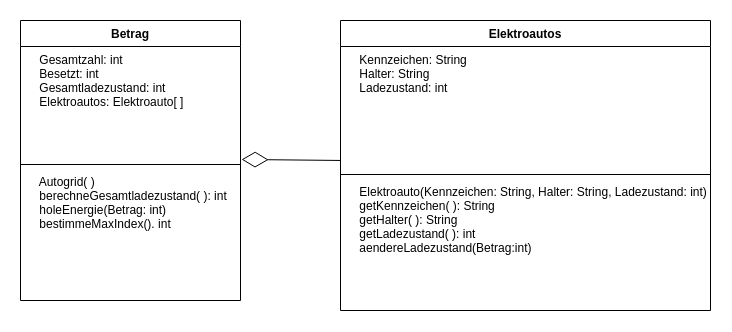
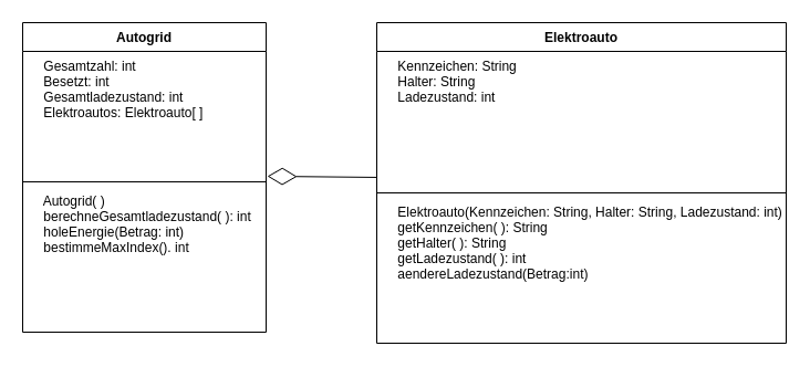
- <mxCell id="2" value="Betrag" style="swimlane;fontStyle=1;align=center;verticalAlign=top;childLayout=stackLayout;horizontal=1;startSize=26;horizontalStack=0;resizeParent=1;resizeParentMax=0;resizeLast=0;collapsible=1;marginBottom=0;" vertex="1" parent="1"><mxGeometry x="20" y="20" width="220" height="280" as="geometry"><mxRectangle x="40" y="200" width="100" height="26" as="alternateBounds" /></mxGeometry></mxCell>
+ <mxCell id="2" value="Autogrid" style="swimlane;fontStyle=1;align=center;verticalAlign=top;childLayout=stackLayout;horizontal=1;startSize=26;horizontalStack=0;resizeParent=1;resizeParentMax=0;resizeLast=0;collapsible=1;marginBottom=0;" vertex="1" parent="1"><mxGeometry x="20" y="20" width="220" height="280" as="geometry"><mxRectangle x="40" y="200" width="100" height="26" as="alternateBounds" /></mxGeometry></mxCell>
- <mxCell id="6" value="Elektroautos" style="swimlane;fontStyle=1;align=center;verticalAlign=top;childLayout=stackLayout;horizontal=1;startSize=26;horizontalStack=0;resizeParent=1;resizeParentMax=0;resizeLast=0;collapsible=1;marginBottom=0;" vertex="1" parent="1"><mxGeometry x="340" y="20" width="370" height="290" as="geometry" /></mxCell>
+ <mxCell id="6" value="Elektroauto" style="swimlane;fontStyle=1;align=center;verticalAlign=top;childLayout=stackLayout;horizontal=1;startSize=26;horizontalStack=0;resizeParent=1;resizeParentMax=0;resizeLast=0;collapsible=1;marginBottom=0;" vertex="1" parent="1"><mxGeometry x="340" y="20" width="370" height="290" as="geometry" /></mxCell>
